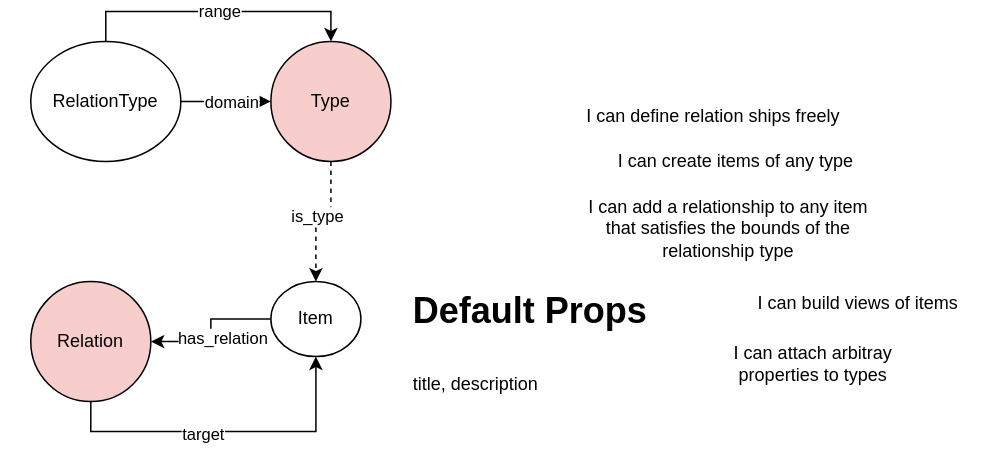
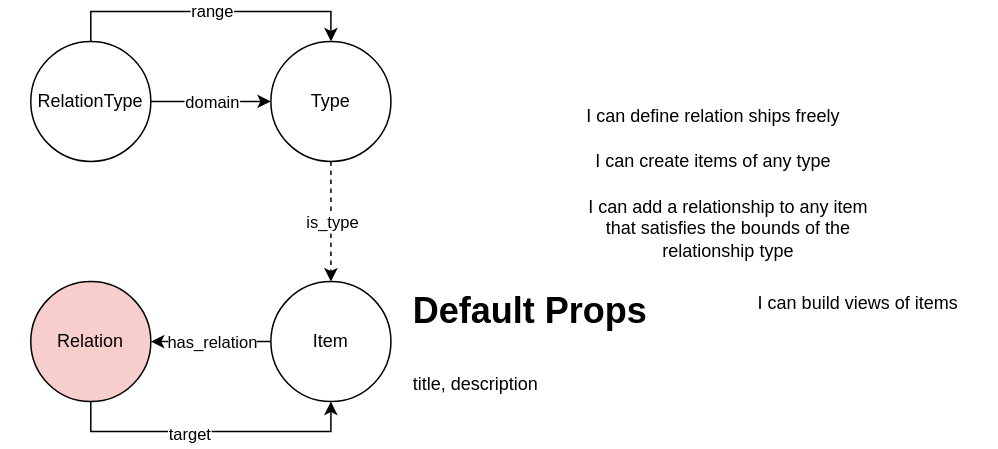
- <mxCell id="16" value="RelationType" style="ellipse;whiteSpace=wrap;html=1;aspect=fixed;" vertex="1" parent="1"><mxGeometry x="20" y="20" width="100" height="80" as="geometry" /></mxCell>
+ <mxCell id="16" value="RelationType" style="ellipse;whiteSpace=wrap;html=1;aspect=fixed;" vertex="1" parent="1"><mxGeometry x="20" y="20" width="80" height="80" as="geometry" /></mxCell>
- <mxCell id="7" value="Type" style="ellipse;whiteSpace=wrap;html=1;aspect=fixed;fillColor=#f8cecc;" vertex="1" parent="1"><mxGeometry x="180" y="20" width="80" height="80" as="geometry" /></mxCell>
+ <mxCell id="7" value="Type" style="ellipse;whiteSpace=wrap;html=1;aspect=fixed;" vertex="1" parent="1"><mxGeometry x="180" y="20" width="80" height="80" as="geometry" /></mxCell>
- <mxCell id="18" value="I can create items of any type" style="text;html=1;strokeColor=none;fillColor=none;align=center;verticalAlign=middle;whiteSpace=wrap;rounded=0;" vertex="1" parent="1"><mxGeometry x="395" y="90" width="190" height="20" as="geometry" /></mxCell>
+ <mxCell id="18" value="I can create items of any type" style="text;html=1;strokeColor=none;fillColor=none;align=center;verticalAlign=middle;whiteSpace=wrap;rounded=0;" vertex="1" parent="1"><mxGeometry x="380" y="90" width="190" height="20" as="geometry" /></mxCell>
- <mxCell id="2" value="Item" style="ellipse;whiteSpace=wrap;html=1;aspect=fixed;" vertex="1" parent="1"><mxGeometry x="180" y="180" width="60" height="50" as="geometry" /></mxCell>
+ <mxCell id="2" value="Item" style="ellipse;whiteSpace=wrap;html=1;aspect=fixed;" vertex="1" parent="1"><mxGeometry x="180" y="180" width="80" height="80" as="geometry" /></mxCell>
- <mxCell id="21" value="I can attach arbitray properties to types" style="text;html=1;strokeColor=none;fillColor=none;align=center;verticalAlign=middle;whiteSpace=wrap;rounded=0;" vertex="1" parent="1"><mxGeometry x="470" y="220" width="143" height="30" as="geometry" /></mxCell>
